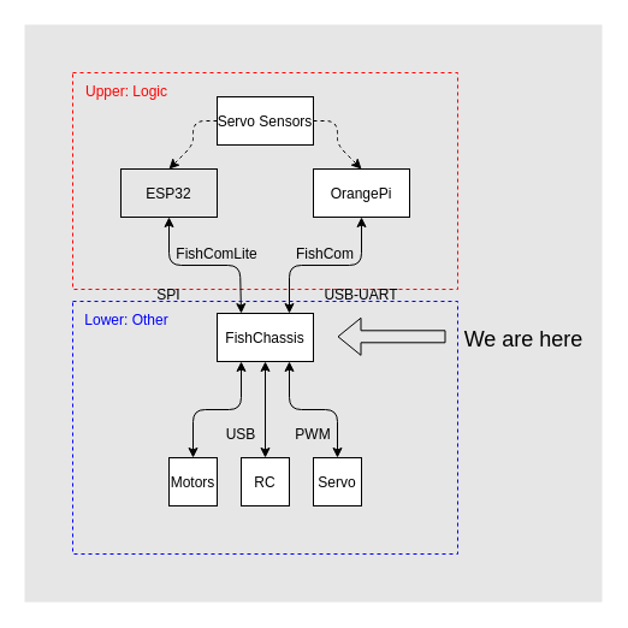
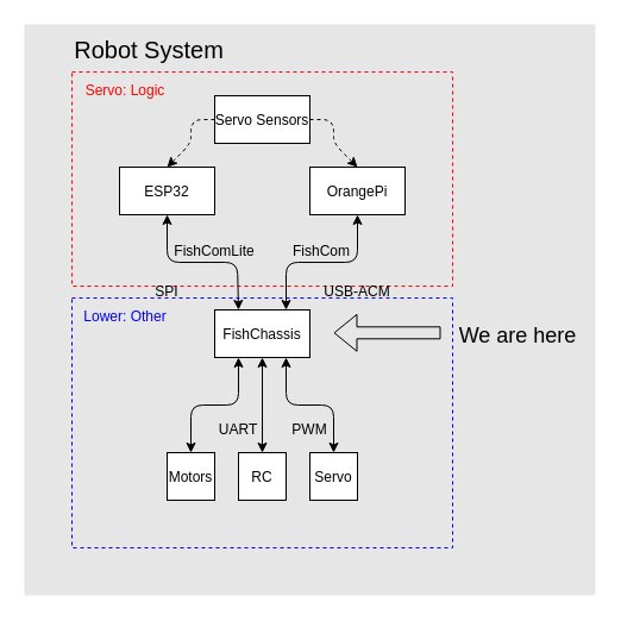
+ <mxCell id="28" value="Robot System" style="text;strokeColor=none;fillColor=none;align=center;verticalAlign=middle;rounded=0;fontSize=20;" parent="1" vertex="1"><mxGeometry x="60" y="20" width="130" height="40" as="geometry" /></mxCell>
- <mxCell id="20" value="Upper: Logic" style="text;strokeColor=none;fillColor=none;align=center;verticalAlign=middle;rounded=0;dashed=1;fontColor=#FF0000;" parent="1" vertex="1"><mxGeometry x="60" y="60" width="90" height="30" as="geometry" /></mxCell>
+ <mxCell id="20" value="Servo: Logic" style="text;strokeColor=none;fillColor=none;align=center;verticalAlign=middle;rounded=0;dashed=1;fontColor=#FF0000;" parent="1" vertex="1"><mxGeometry x="60" y="60" width="90" height="30" as="geometry" /></mxCell>
- <mxCell id="5" value="ESP32" style="rounded=0;fillColor=#e6e6e6;" parent="1" vertex="1"><mxGeometry x="100" y="140" width="80" height="40" as="geometry" /></mxCell>
+ <mxCell id="5" value="ESP32" style="rounded=0;" parent="1" vertex="1"><mxGeometry x="100" y="140" width="80" height="40" as="geometry" /></mxCell>
- <mxCell id="26" value="USB-UART" style="text;strokeColor=none;fillColor=none;align=center;verticalAlign=middle;rounded=0;" parent="1" vertex="1"><mxGeometry x="260" y="224" width="80" height="40" as="geometry" /></mxCell>
+ <mxCell id="26" value="USB-ACM" style="text;strokeColor=none;fillColor=none;align=center;verticalAlign=middle;rounded=0;" parent="1" vertex="1"><mxGeometry x="260" y="224" width="80" height="40" as="geometry" /></mxCell>
- <mxCell id="18" value="USB" style="text;strokeColor=none;fillColor=none;align=center;verticalAlign=middle;rounded=0;" parent="1" vertex="1"><mxGeometry x="180" y="340" width="40" height="40" as="geometry" /></mxCell>
+ <mxCell id="18" value="UART" style="text;strokeColor=none;fillColor=none;align=center;verticalAlign=middle;rounded=0;" parent="1" vertex="1"><mxGeometry x="180" y="340" width="40" height="40" as="geometry" /></mxCell>
